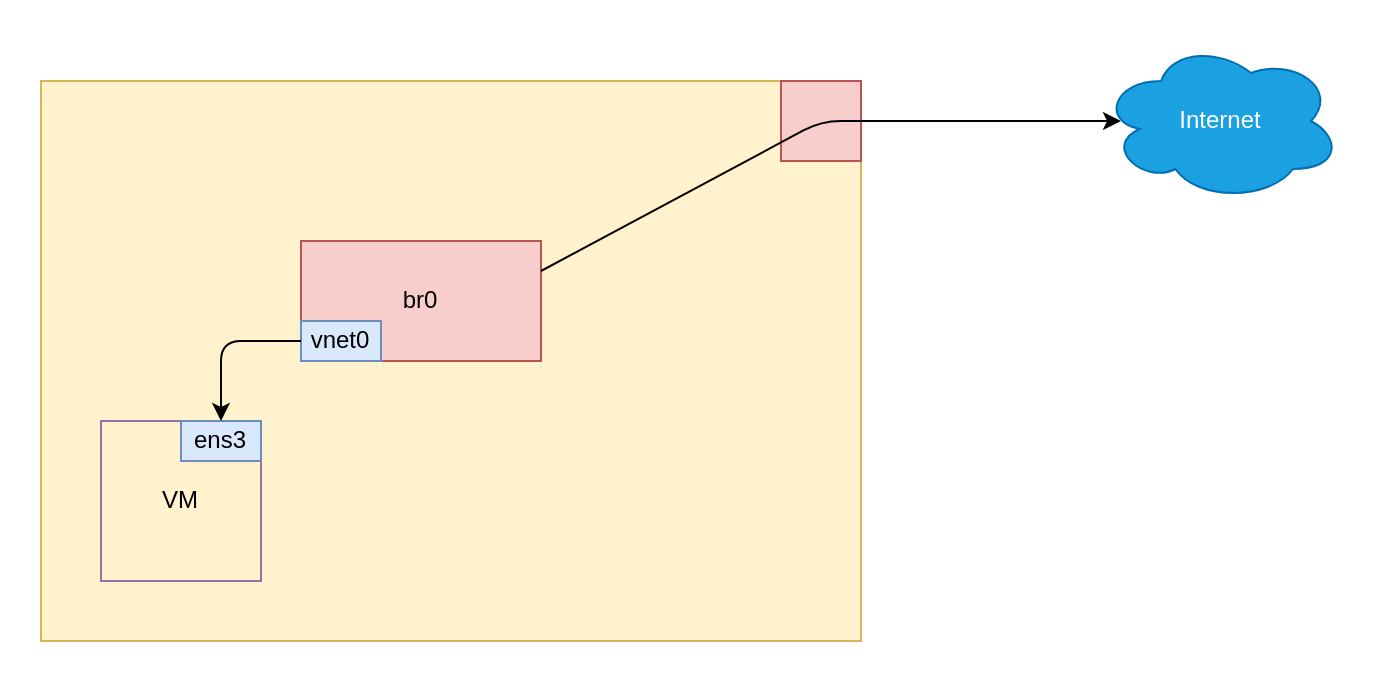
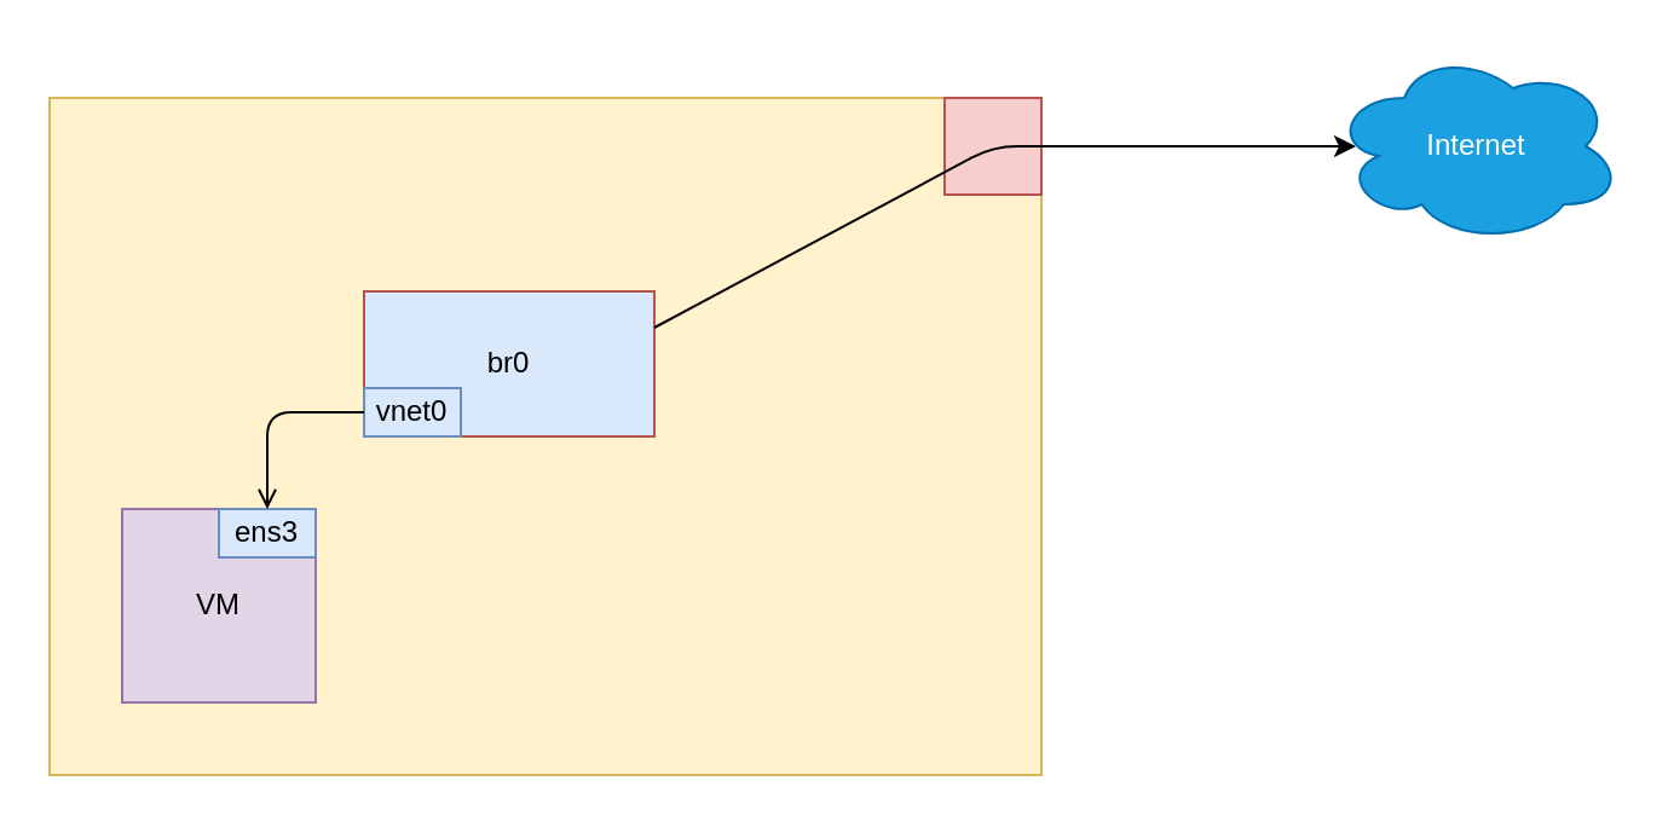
- <mxCell id="4" value="br0" style="rounded=0;whiteSpace=wrap;html=1;fillColor=#f8cecc;strokeColor=#b85450;" vertex="1" parent="1"><mxGeometry x="150" y="120" width="120" height="60" as="geometry" /></mxCell>
+ <mxCell id="4" value="br0" style="rounded=0;whiteSpace=wrap;html=1;fillColor=#dae8fc;strokeColor=#b85450;" vertex="1" parent="1"><mxGeometry x="150" y="120" width="120" height="60" as="geometry" /></mxCell>
- <mxCell id="10" value="" style="endArrow=classic;html=1;exitX=0;exitY=0.5;exitDx=0;exitDy=0;entryX=0.5;entryY=0;entryDx=0;entryDy=0;" edge="1" parent="1" source="7" target="9"><mxGeometry width="50" height="50" relative="1" as="geometry"><mxPoint x="250" y="210" as="sourcePoint" /><mxPoint x="300" y="160" as="targetPoint" /><Array as="points"><mxPoint x="110" y="170" /></Array></mxGeometry></mxCell>
+ <mxCell id="10" value="" style="endArrow=open;html=1;exitX=0;exitY=0.5;exitDx=0;exitDy=0;entryX=0.5;entryY=0;entryDx=0;entryDy=0;" edge="1" parent="1" source="7" target="9"><mxGeometry width="50" height="50" relative="1" as="geometry"><mxPoint x="250" y="210" as="sourcePoint" /><mxPoint x="300" y="160" as="targetPoint" /><Array as="points"><mxPoint x="110" y="170" /></Array></mxGeometry></mxCell>
- <mxCell id="8" value="VM" style="whiteSpace=wrap;html=1;aspect=fixed;fillColor=#fff2cc;strokeColor=#9673a6;" vertex="1" parent="1"><mxGeometry x="50" y="210" width="80" height="80" as="geometry" /></mxCell>
+ <mxCell id="8" value="VM" style="whiteSpace=wrap;html=1;aspect=fixed;fillColor=#e1d5e7;strokeColor=#9673a6;" vertex="1" parent="1"><mxGeometry x="50" y="210" width="80" height="80" as="geometry" /></mxCell>
